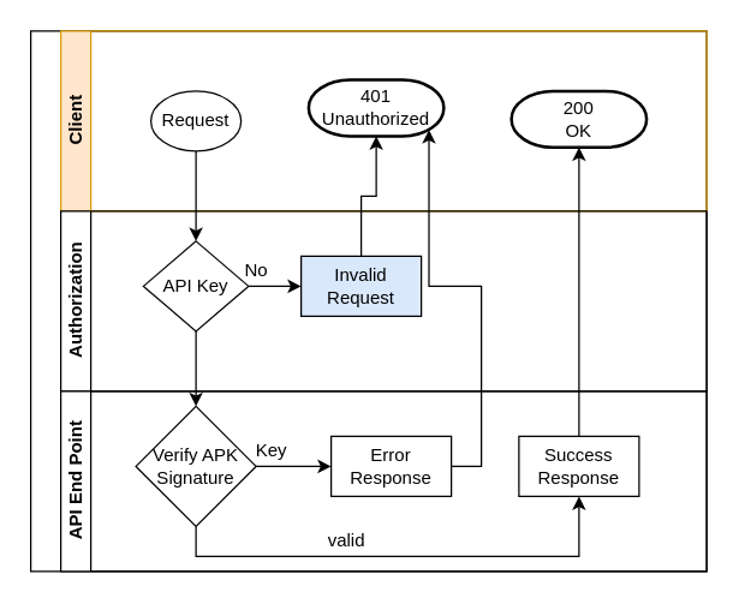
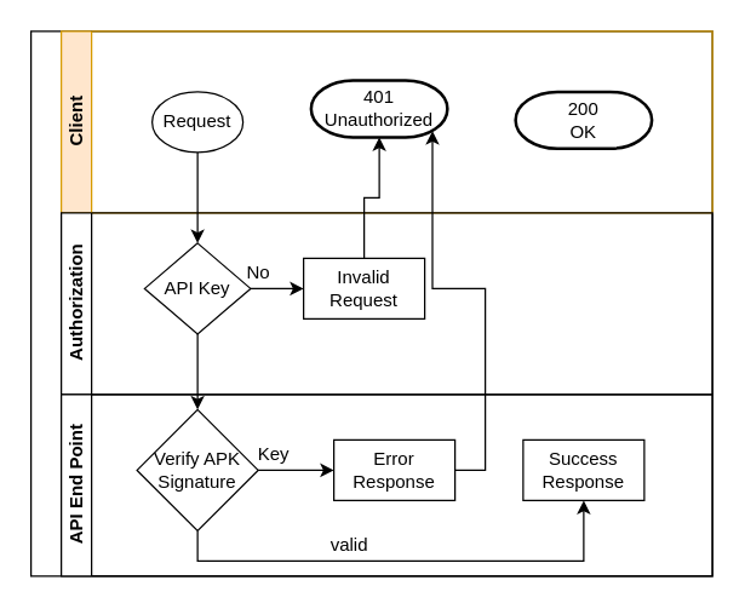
- <mxCell id="10" value="Invalid Request" style="rounded=0;whiteSpace=wrap;html=1;fontFamily=Helvetica;fontSize=12;fontColor=#000000;align=center;fillColor=#dae8fc;" parent="7" vertex="1"><mxGeometry x="160" y="30" width="80" height="40" as="geometry" /></mxCell>
+ <mxCell id="10" value="Invalid Request" style="rounded=0;whiteSpace=wrap;html=1;fontFamily=Helvetica;fontSize=12;fontColor=#000000;align=center;" parent="7" vertex="1"><mxGeometry x="160" y="30" width="80" height="40" as="geometry" /></mxCell>
- <mxCell id="21" style="edgeStyle=orthogonalEdgeStyle;rounded=0;orthogonalLoop=1;jettySize=auto;html=1;exitX=0.5;exitY=0;exitDx=0;exitDy=0;fontFamily=Helvetica;" edge="1" parent="2" source="16" target="6"><mxGeometry relative="1" as="geometry" /></mxCell>
